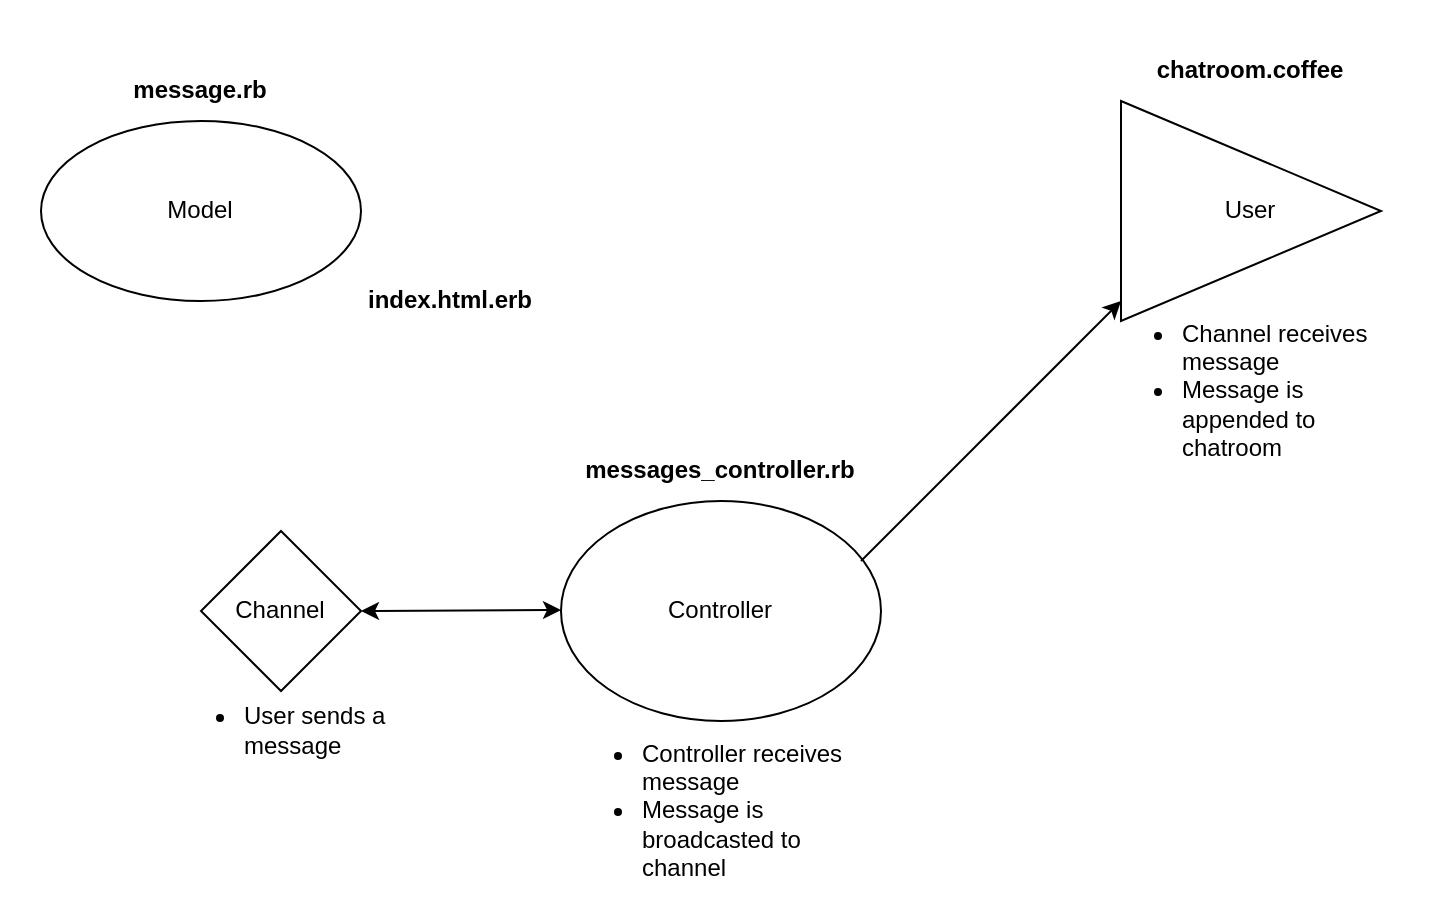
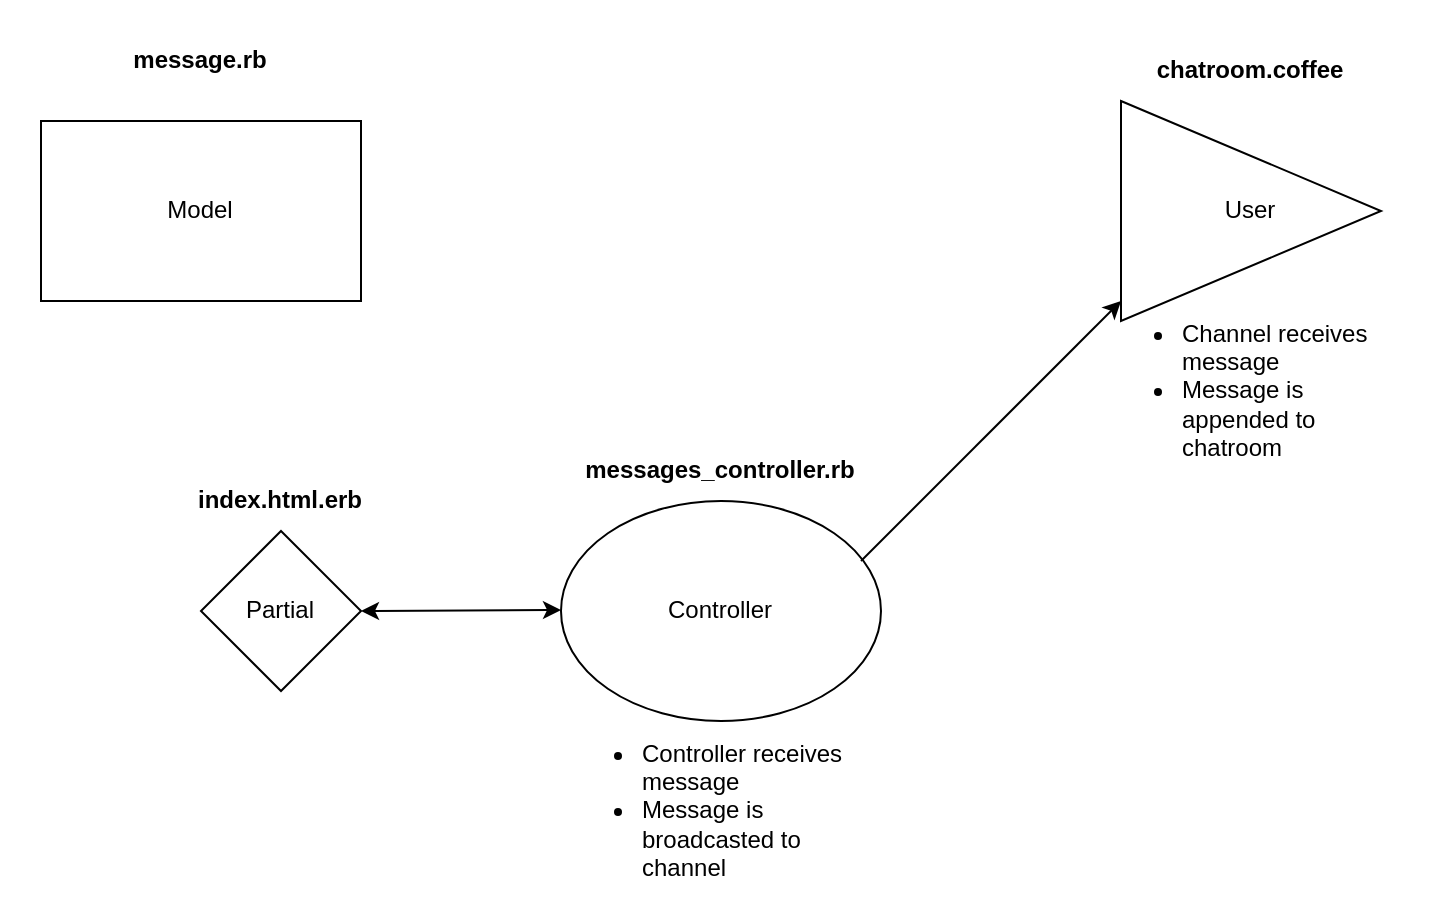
- <mxCell id="5" value="&lt;b&gt;message.rb&lt;/b&gt;" style="text;html=1;strokeColor=none;fillColor=none;align=center;verticalAlign=middle;whiteSpace=wrap;rounded=0;" vertex="1" parent="1"><mxGeometry x="70" y="30" width="60" height="30" as="geometry" /></mxCell>
+ <mxCell id="5" value="&lt;b&gt;message.rb&lt;/b&gt;" style="text;html=1;strokeColor=none;fillColor=none;align=center;verticalAlign=middle;whiteSpace=wrap;rounded=0;" vertex="1" parent="1"><mxGeometry x="70" y="15" width="60" height="30" as="geometry" /></mxCell>
- <mxCell id="2" value="Model" style="ellipse;whiteSpace=wrap;html=1;" vertex="1" parent="1"><mxGeometry x="20" y="60" width="160" height="90" as="geometry" /></mxCell>
+ <mxCell id="2" value="Model" style="rounded=0;whiteSpace=wrap;html=1;" vertex="1" parent="1"><mxGeometry x="20" y="60" width="160" height="90" as="geometry" /></mxCell>
- <mxCell id="11" value="&lt;b&gt;index.html.erb&lt;/b&gt;" style="text;html=1;strokeColor=none;fillColor=none;align=center;verticalAlign=middle;whiteSpace=wrap;rounded=0;" vertex="1" parent="1"><mxGeometry x="195" y="135" width="60" height="30" as="geometry" /></mxCell>
+ <mxCell id="11" value="&lt;b&gt;index.html.erb&lt;/b&gt;" style="text;html=1;strokeColor=none;fillColor=none;align=center;verticalAlign=middle;whiteSpace=wrap;rounded=0;" vertex="1" parent="1"><mxGeometry x="110" y="235" width="60" height="30" as="geometry" /></mxCell>
- <mxCell id="8" value="Channel" style="rhombus;whiteSpace=wrap;html=1;" vertex="1" parent="1"><mxGeometry x="100" y="265" width="80" height="80" as="geometry" /></mxCell>
+ <mxCell id="8" value="Partial" style="rhombus;whiteSpace=wrap;html=1;" vertex="1" parent="1"><mxGeometry x="100" y="265" width="80" height="80" as="geometry" /></mxCell>
- <mxCell id="12" value="&lt;ul&gt;&lt;li&gt;User sends a message&lt;/li&gt;&lt;/ul&gt;" style="text;html=1;strokeColor=none;fillColor=none;align=left;verticalAlign=middle;whiteSpace=wrap;rounded=0;" vertex="1" parent="1"><mxGeometry x="80" y="350" width="120" height="30" as="geometry" /></mxCell>
